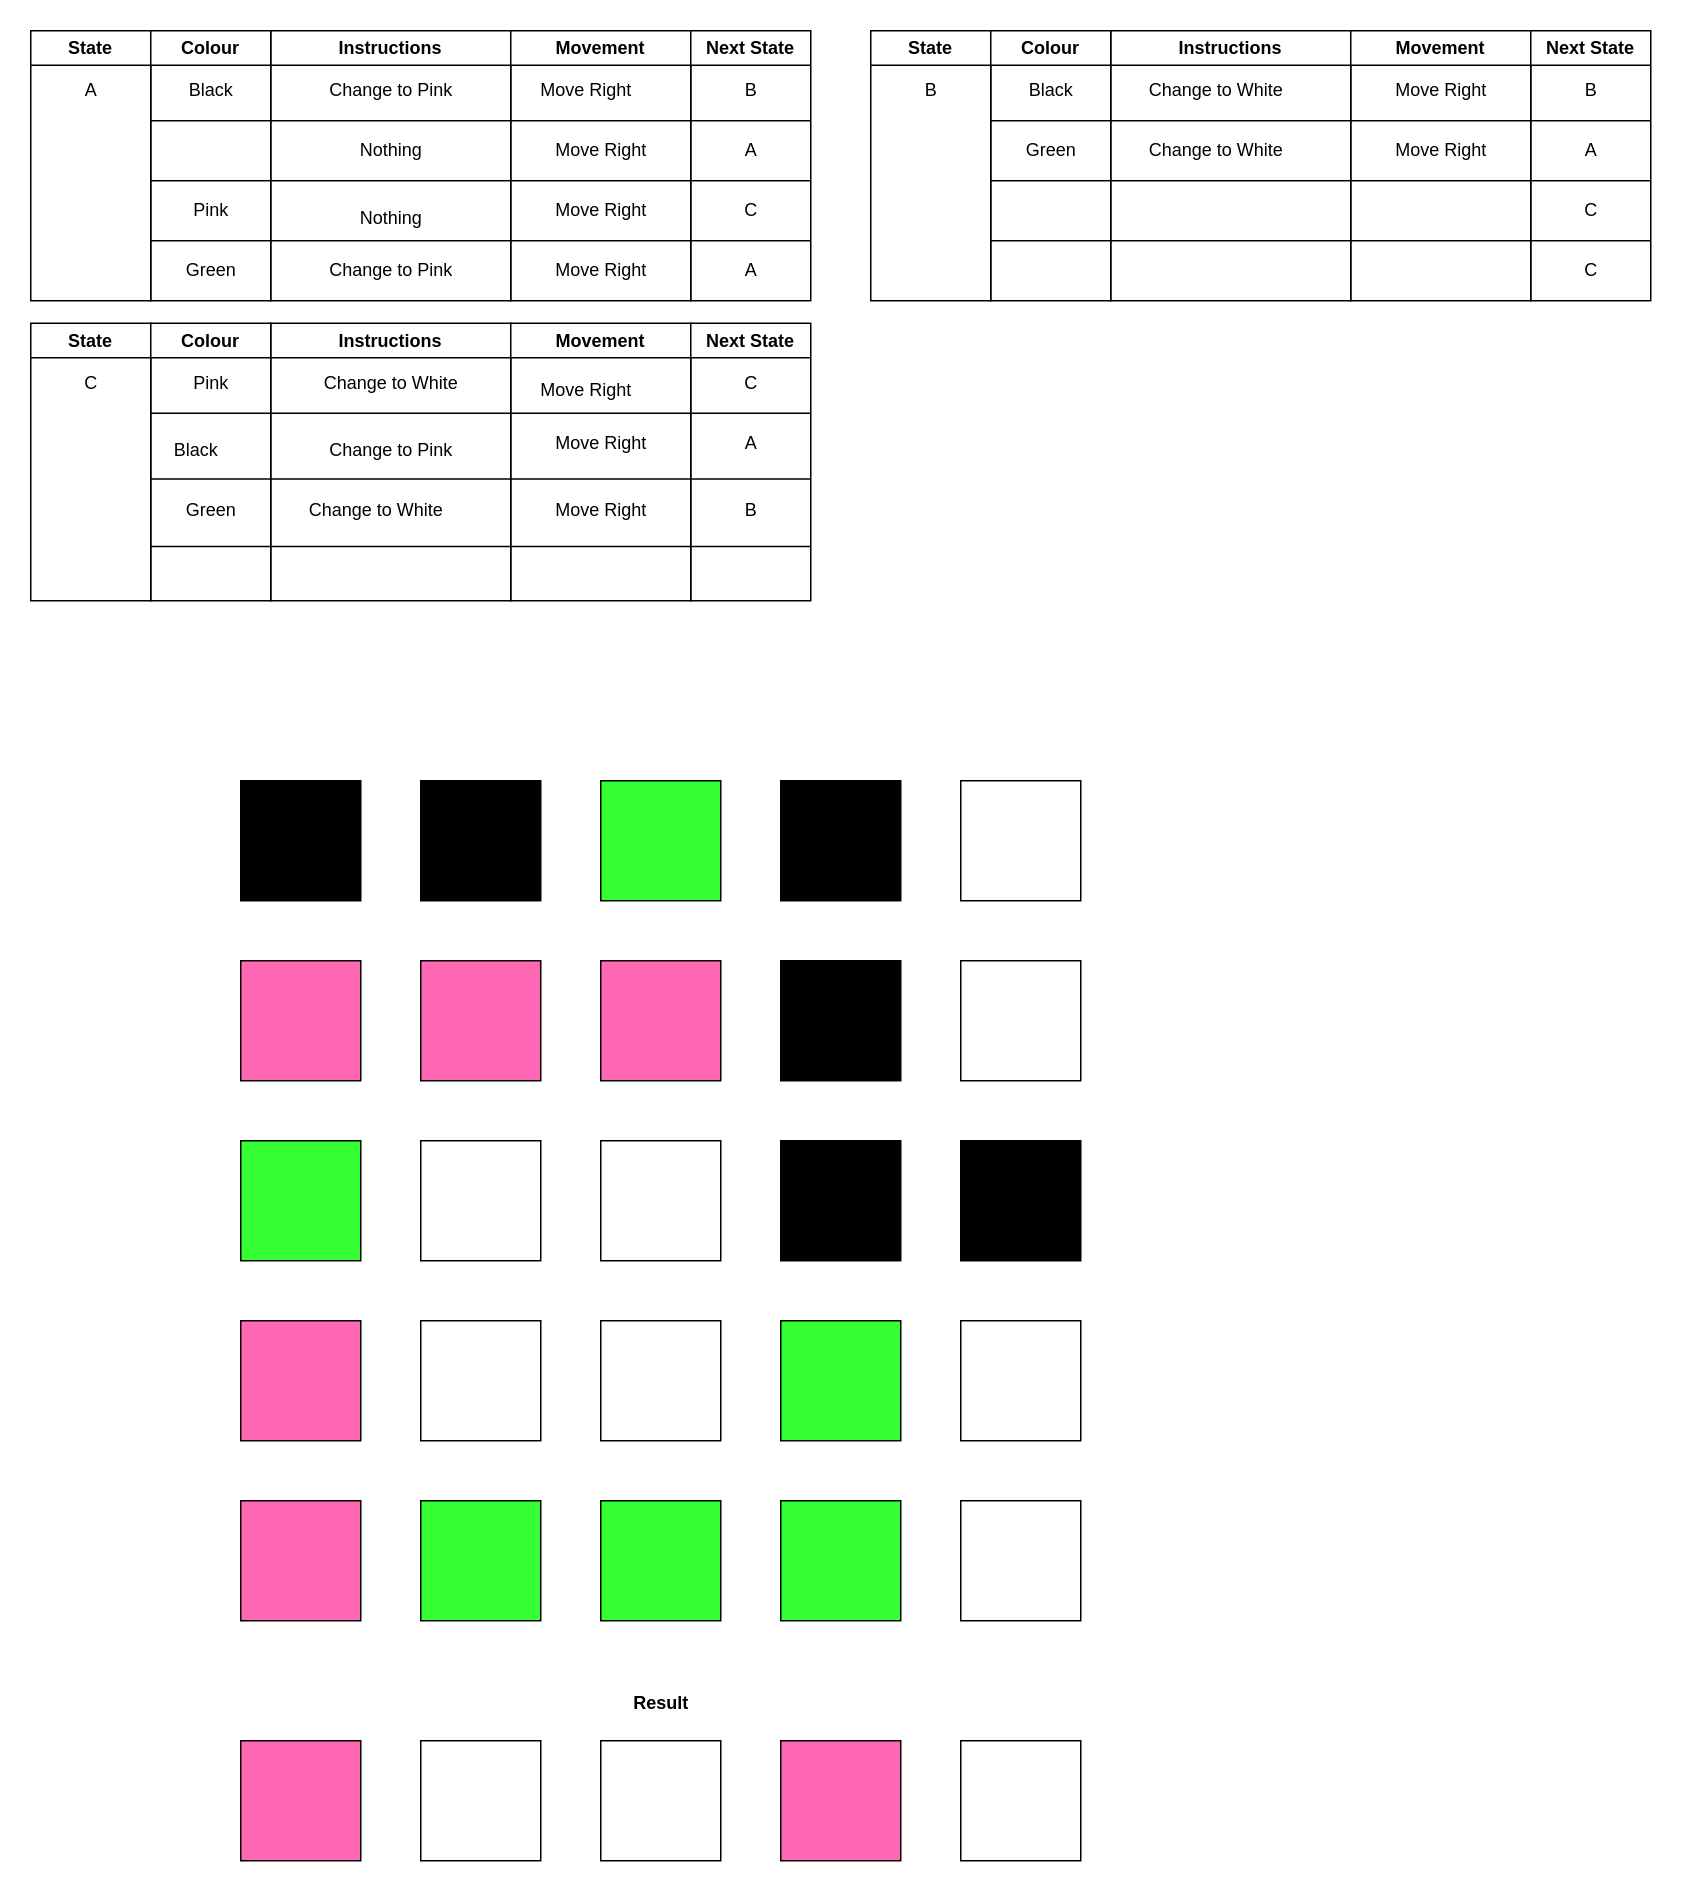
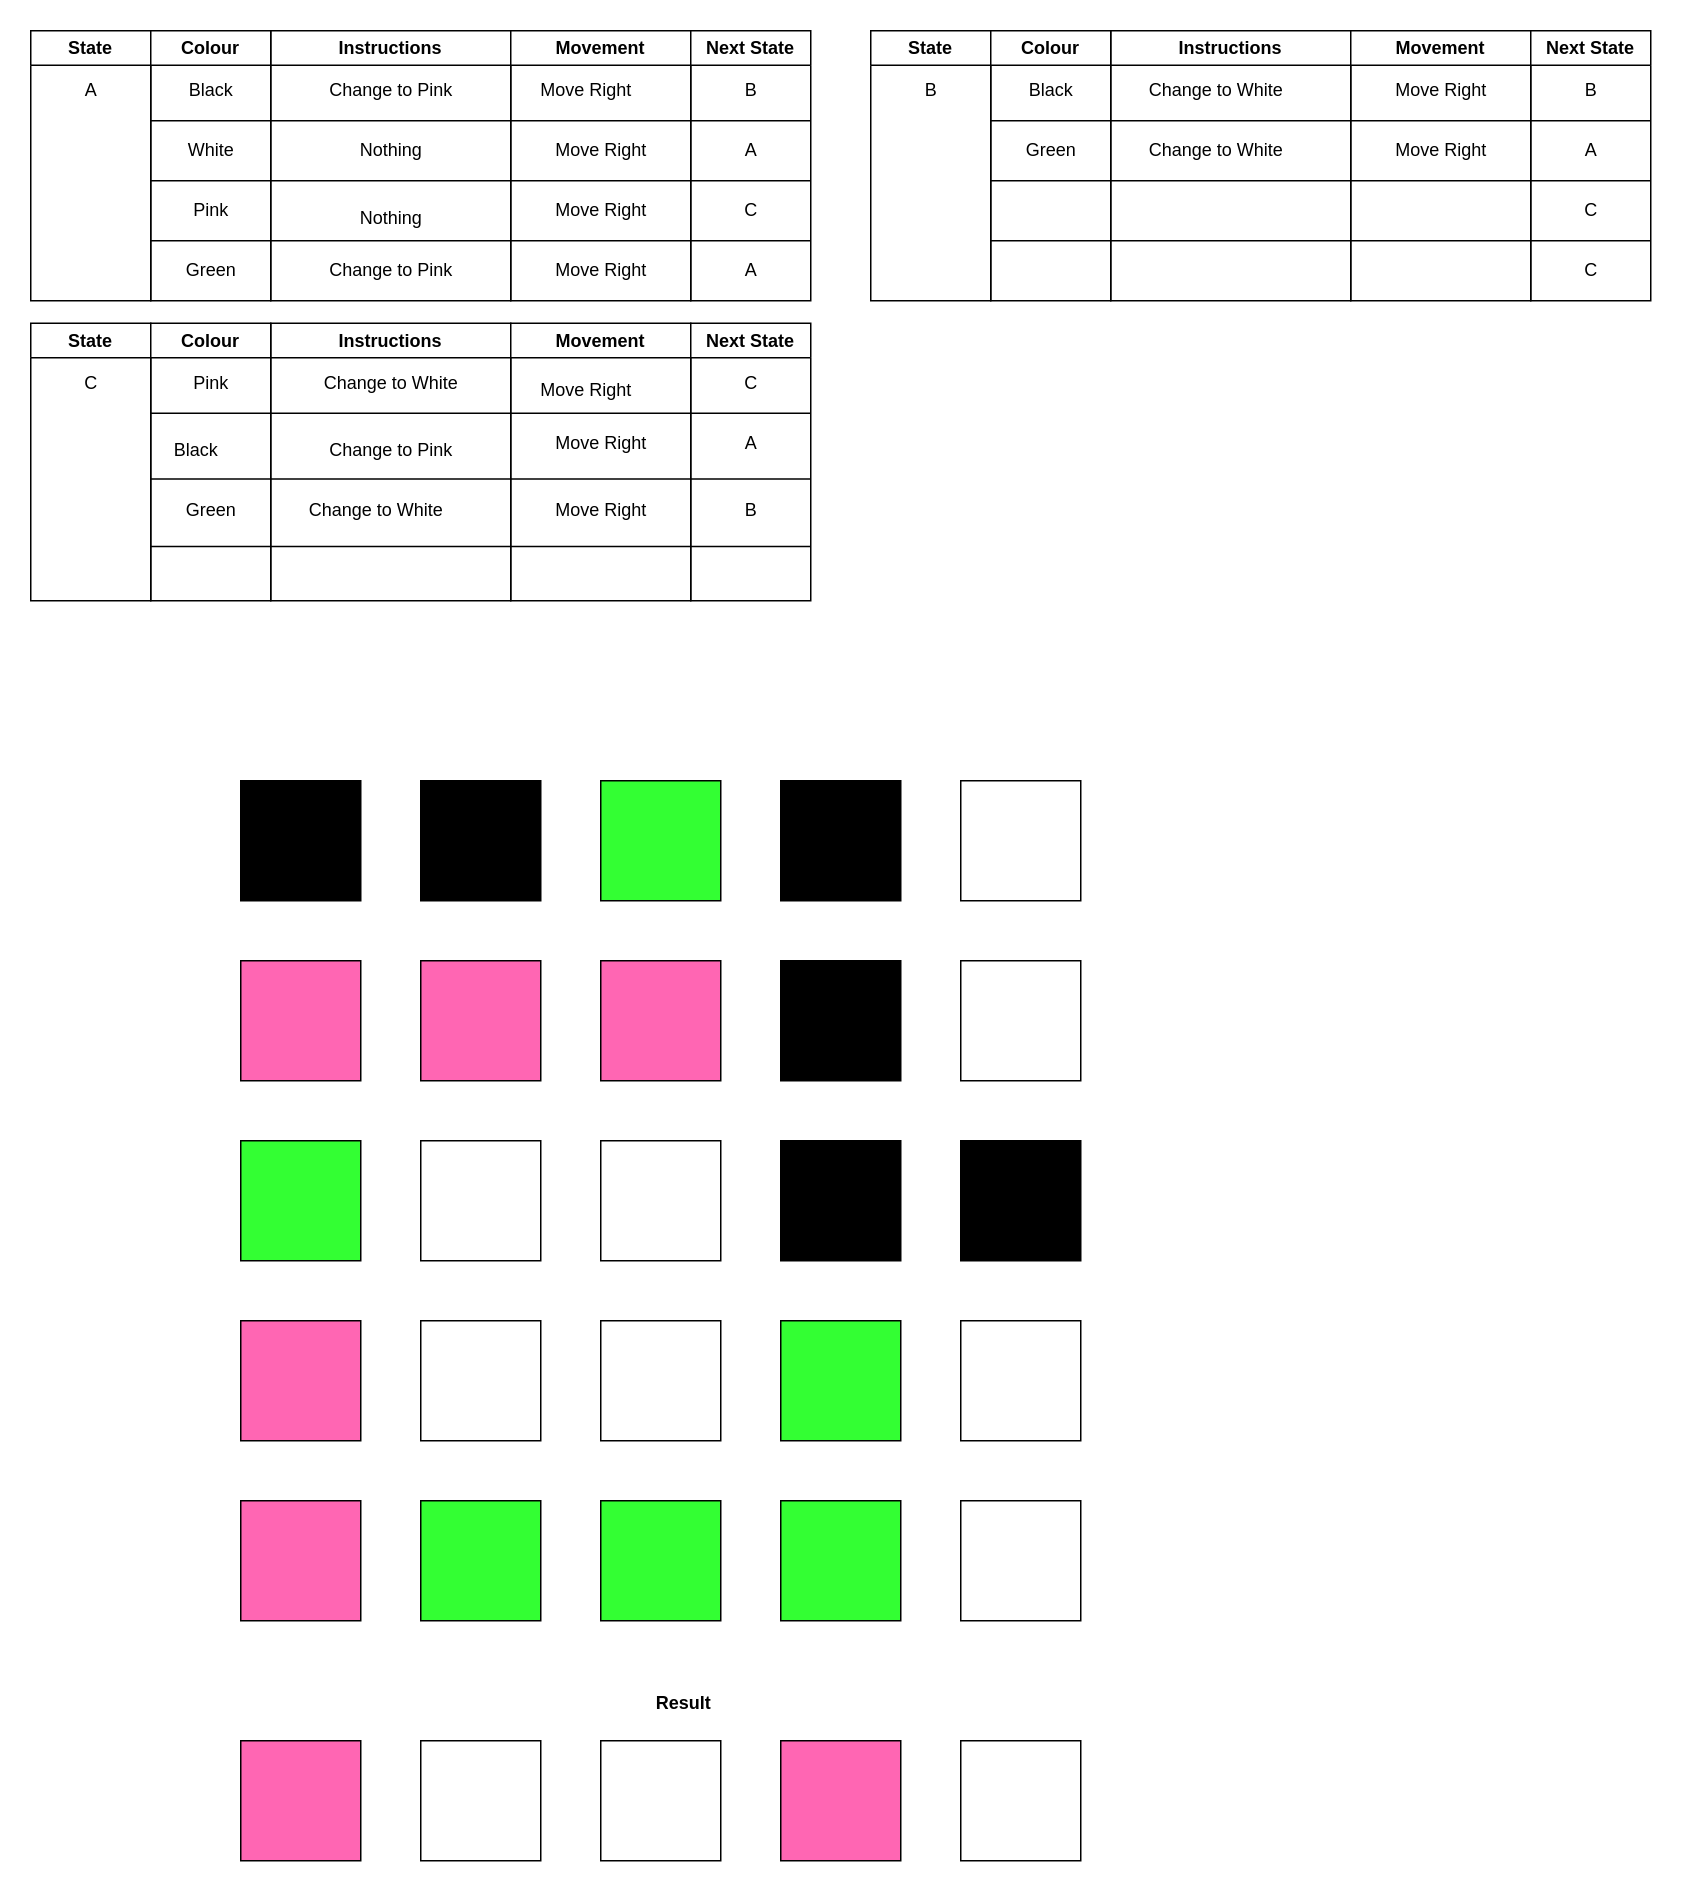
+ <mxCell id="84" value="White" style="text;html=1;align=center;verticalAlign=middle;resizable=0;points=[];autosize=1;strokeColor=none;fillColor=none;" vertex="1" parent="1"><mxGeometry x="115" y="85" width="50" height="30" as="geometry" /></mxCell>
- <mxCell id="71" value="&lt;b&gt;Result&lt;/b&gt;" style="text;html=1;align=center;verticalAlign=middle;resizable=0;points=[];autosize=1;strokeColor=none;fillColor=none;" vertex="1" parent="1"><mxGeometry x="410" y="1120" width="60" height="30" as="geometry" /></mxCell>
+ <mxCell id="71" value="&lt;b&gt;Result&lt;/b&gt;" style="text;html=1;align=center;verticalAlign=middle;resizable=0;points=[];autosize=1;strokeColor=none;fillColor=none;" vertex="1" parent="1"><mxGeometry x="425" y="1120" width="60" height="30" as="geometry" /></mxCell>
